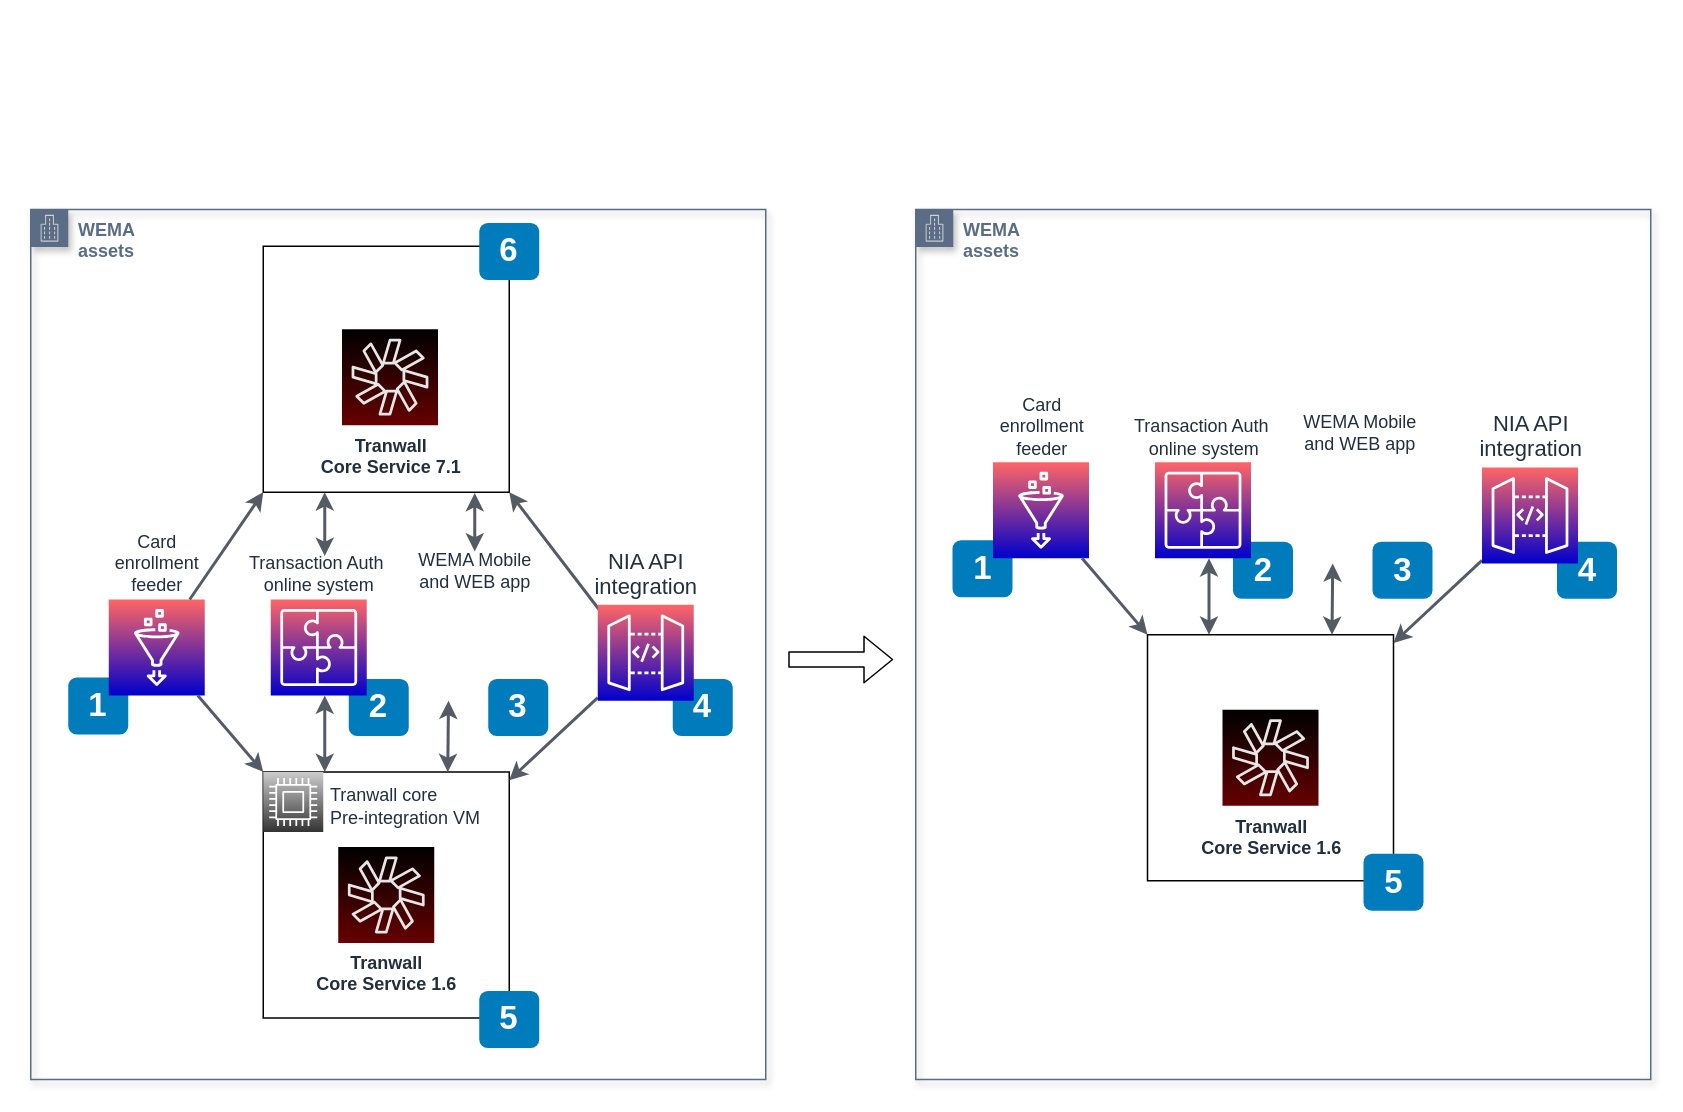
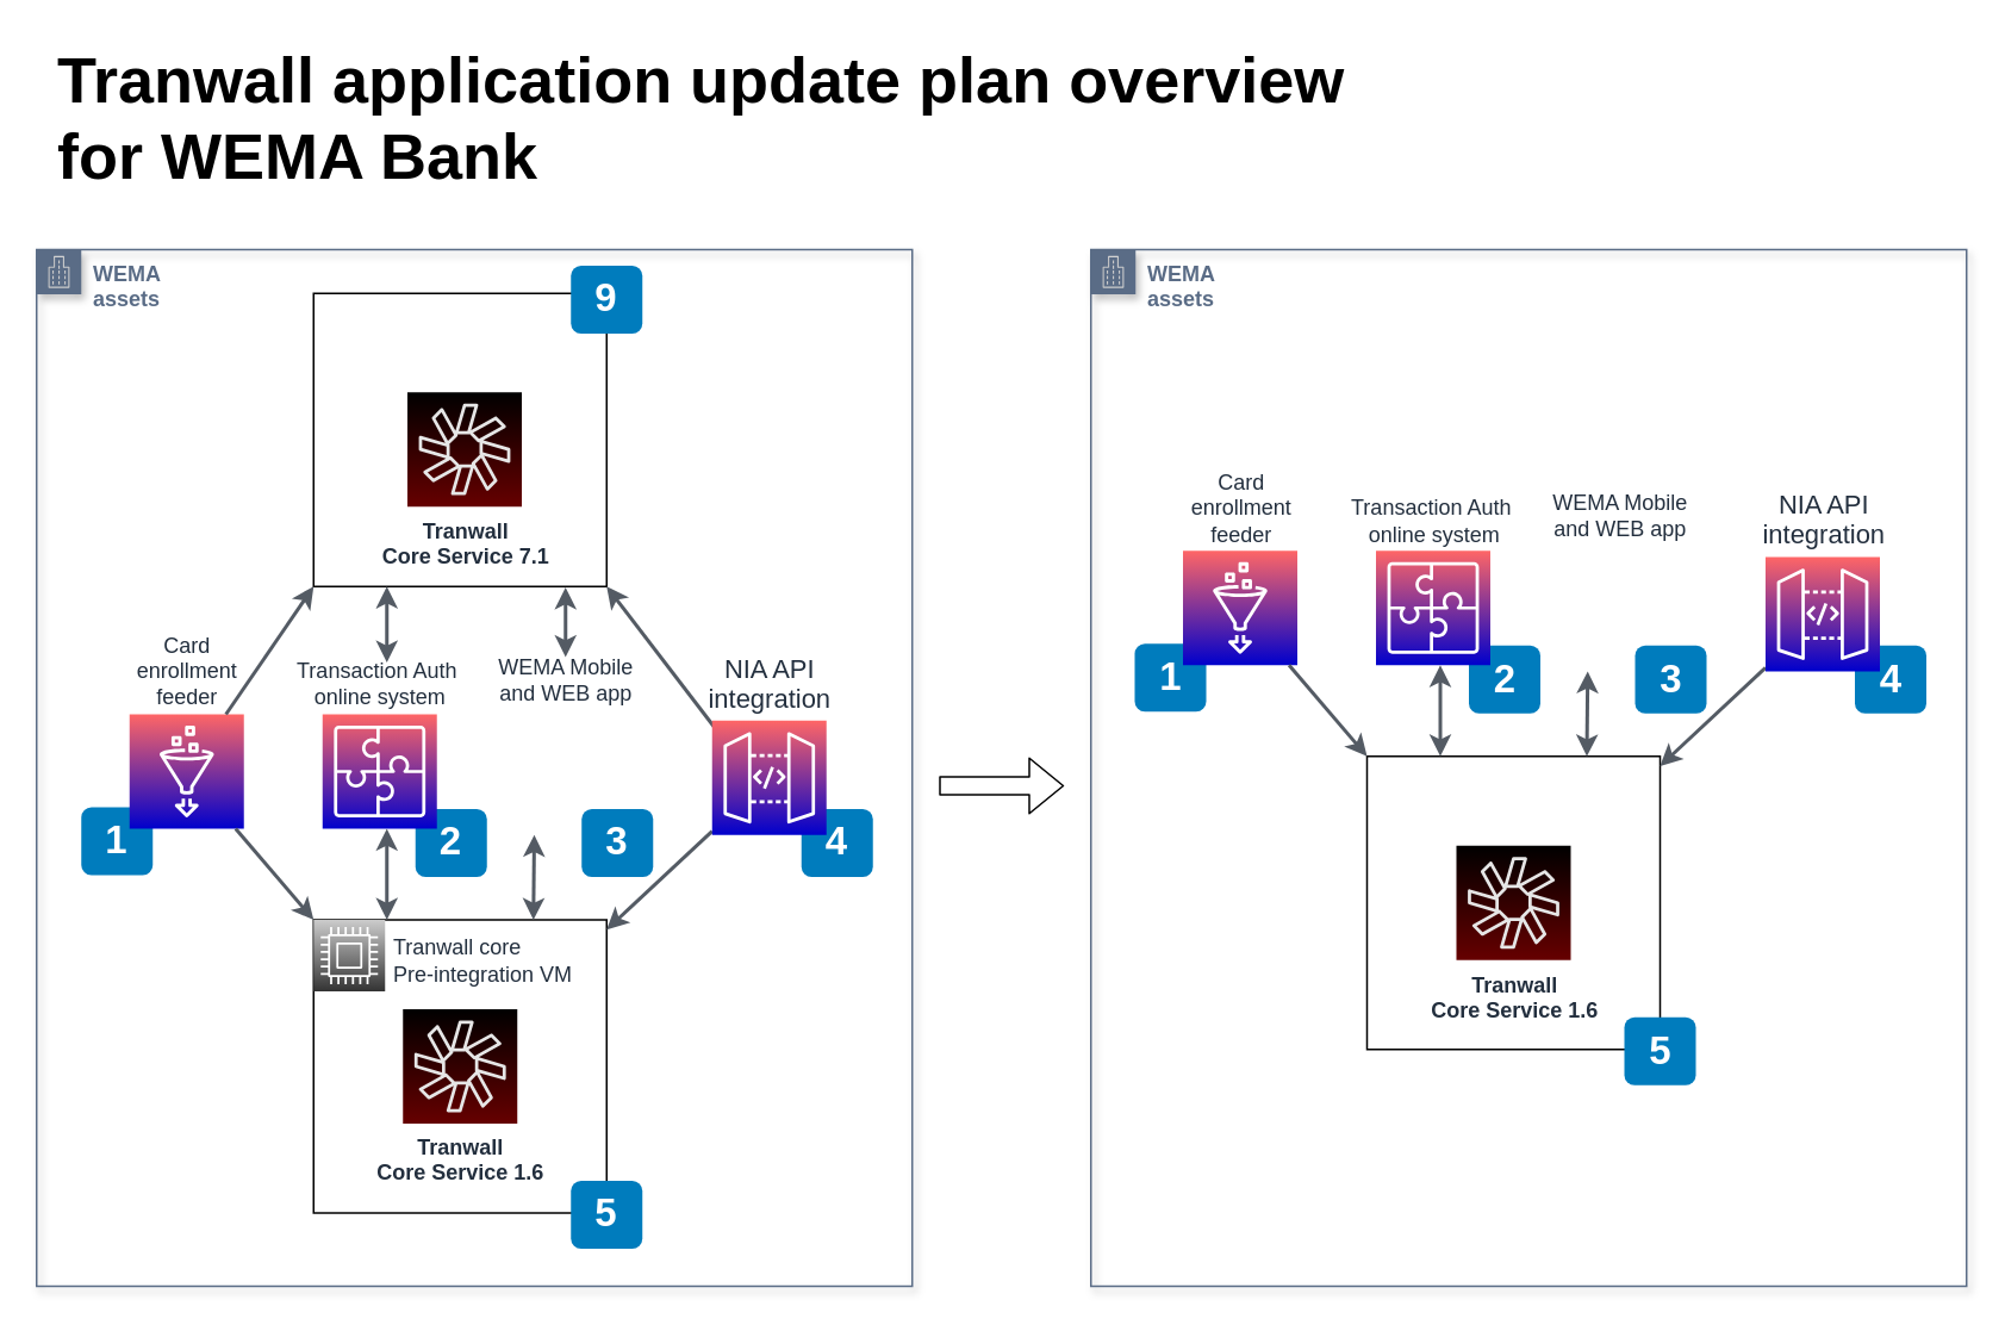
+ <mxCell id="7" value="Tranwall application update plan overview &lt;br&gt;for WEMA Bank&lt;div style=&quot;font-size: 36px&quot;&gt;&lt;/div&gt;" style="text;html=1;resizable=0;points=[];autosize=1;align=left;verticalAlign=top;spacingTop=-4;fontSize=36;fontStyle=1" parent="1" vertex="1"><mxGeometry x="30" y="20" width="740" height="90" as="geometry" /></mxCell>
- <mxCell id="10" value="6" style="rounded=1;whiteSpace=wrap;html=1;fillColor=#007CBD;strokeColor=none;fontColor=#FFFFFF;fontStyle=1;fontSize=22;" parent="1" vertex="1"><mxGeometry x="319" y="148" width="40" height="38" as="geometry" /></mxCell>
+ <mxCell id="10" value="9" style="rounded=1;whiteSpace=wrap;html=1;fillColor=#007CBD;strokeColor=none;fontColor=#FFFFFF;fontStyle=1;fontSize=22;" parent="1" vertex="1"><mxGeometry x="319" y="148" width="40" height="38" as="geometry" /></mxCell>
